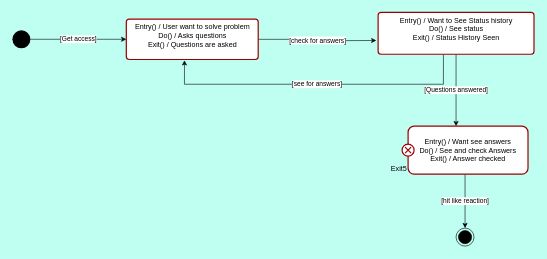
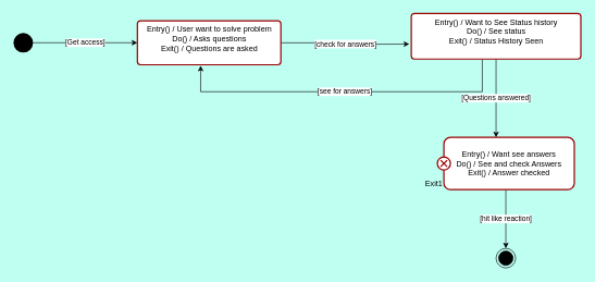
- <mxCell id="11" value="Exit5" style="text;verticalAlign=middle;align=center;" vertex="1" parent="1"><mxGeometry x="640" y="270" width="50" height="20" as="geometry" /></mxCell>
+ <mxCell id="11" value="Exit1" style="text;verticalAlign=middle;align=center;" vertex="1" parent="1"><mxGeometry x="640" y="270" width="50" height="20" as="geometry" /></mxCell>
